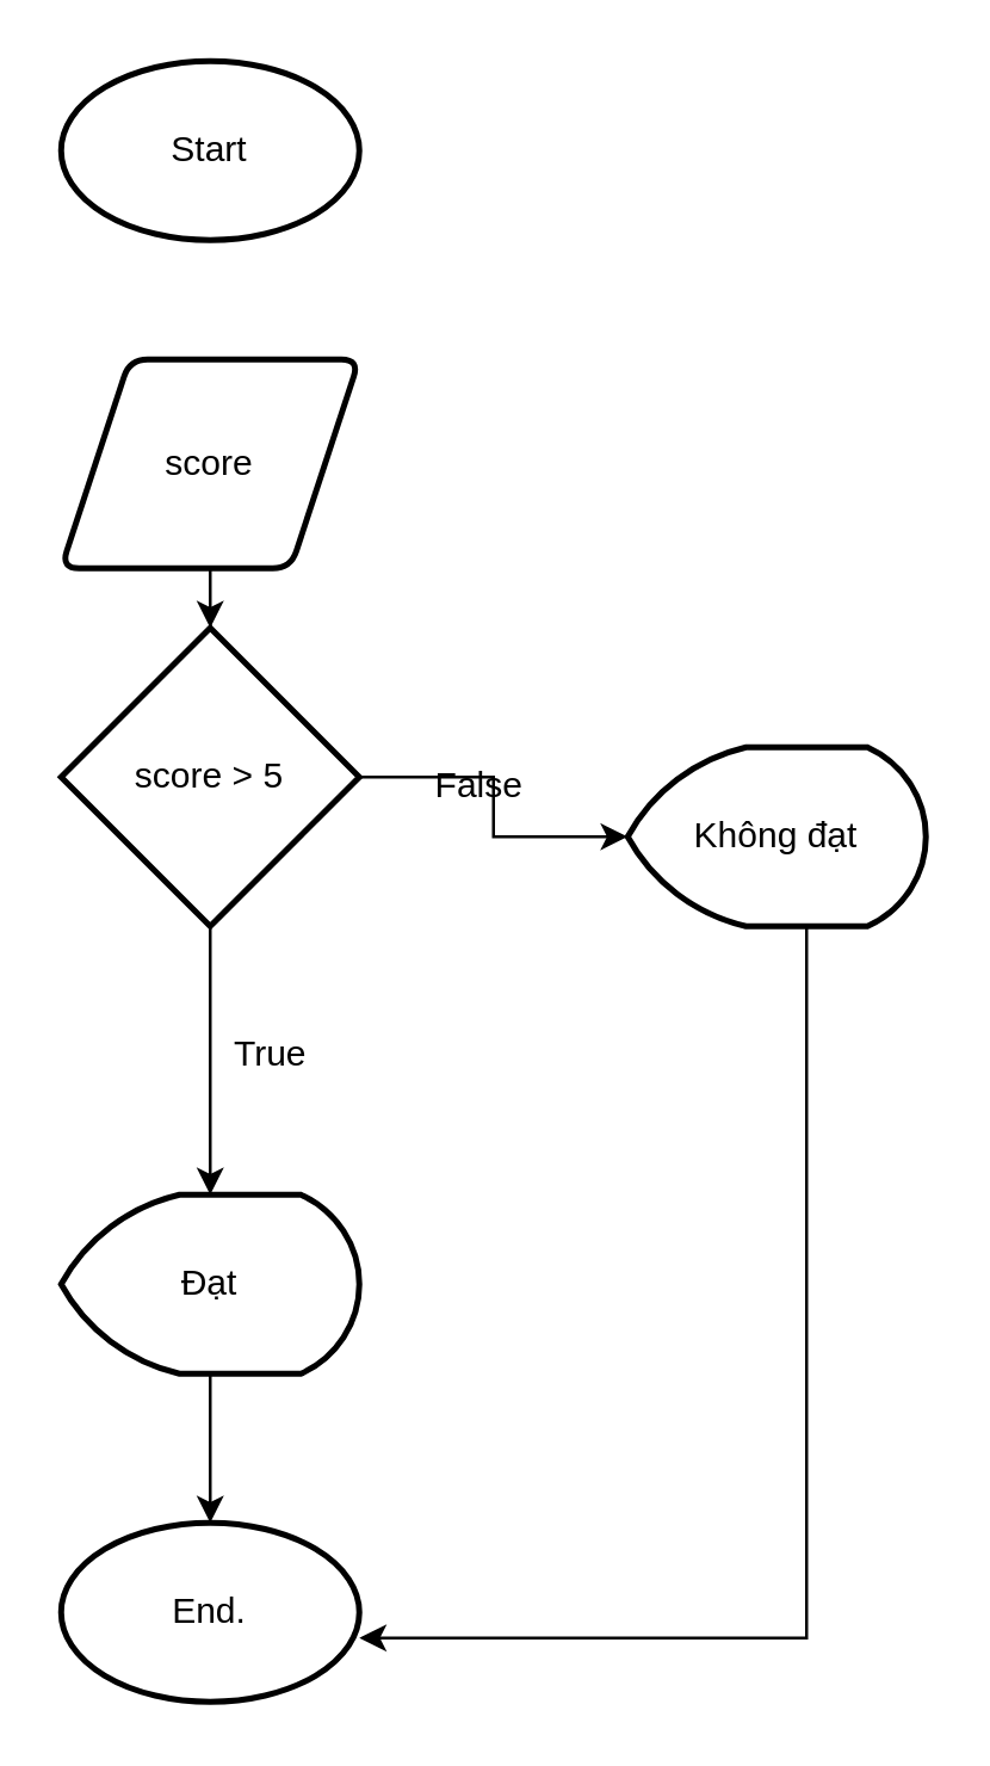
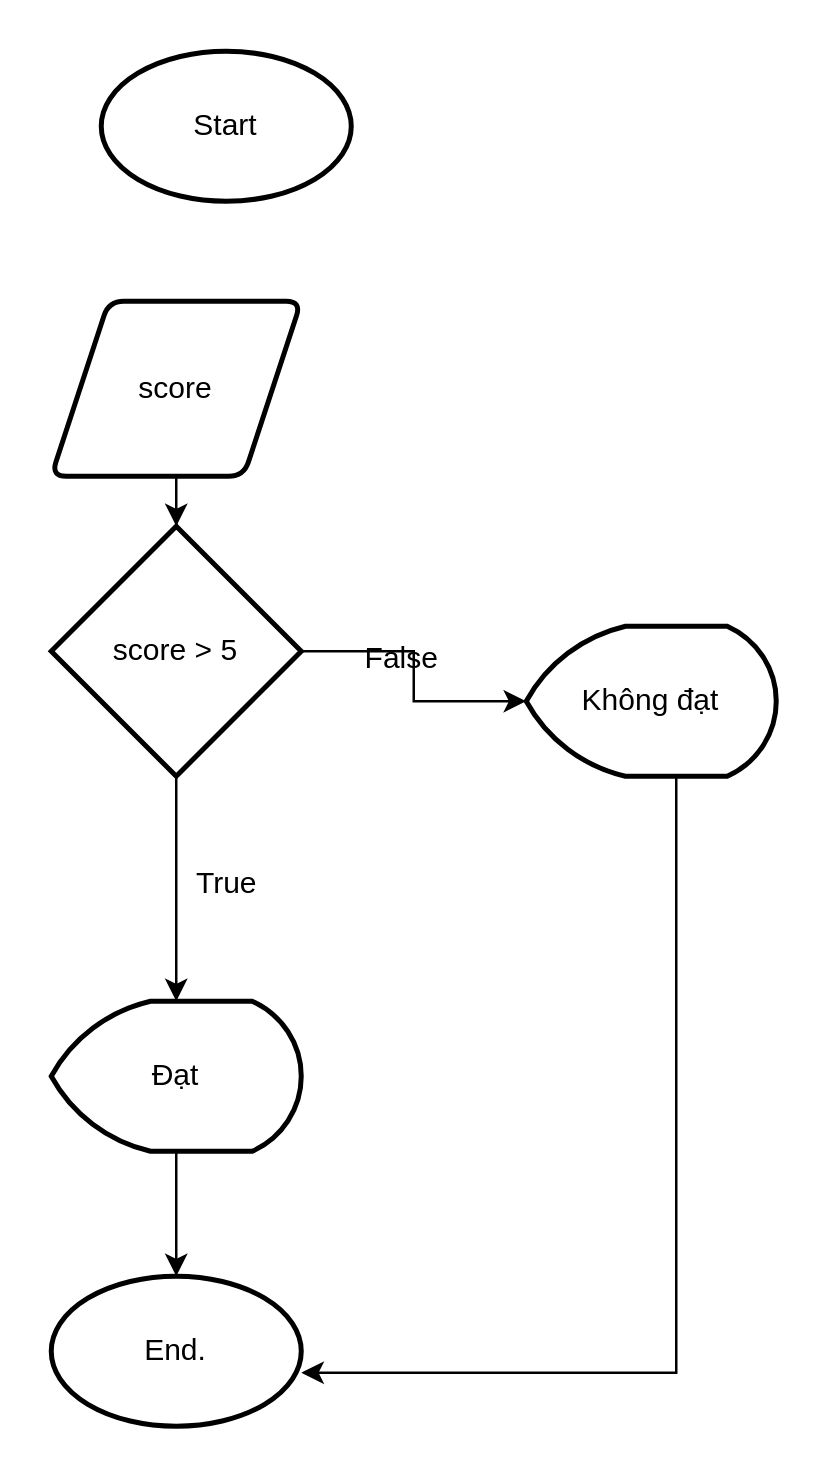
- <mxCell id="2" value="Start" style="strokeWidth=2;html=1;shape=mxgraph.flowchart.start_1;whiteSpace=wrap;" vertex="1" parent="1"><mxGeometry x="20" y="20" width="100" height="60" as="geometry" /></mxCell>
+ <mxCell id="2" value="Start" style="strokeWidth=2;html=1;shape=mxgraph.flowchart.start_1;whiteSpace=wrap;" vertex="1" parent="1"><mxGeometry x="40" y="20" width="100" height="60" as="geometry" /></mxCell>
